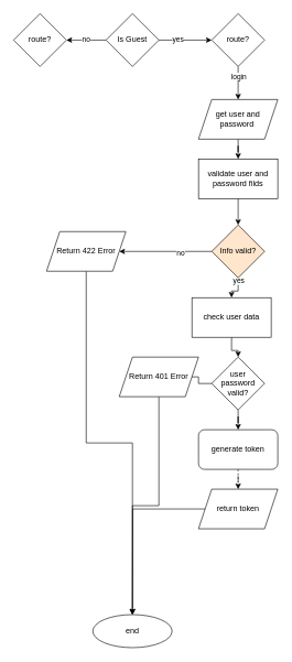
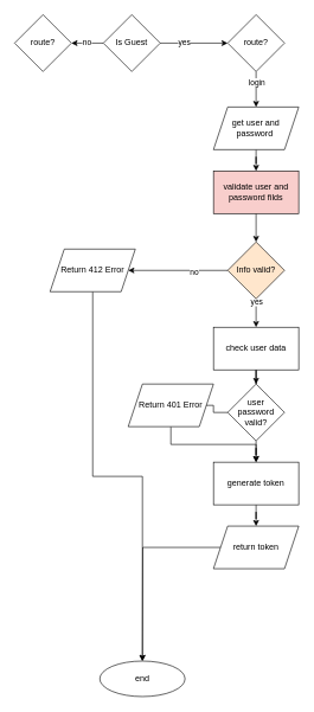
- <mxCell id="5" value="Is Guest" style="rhombus;whiteSpace=wrap;html=1;" vertex="1" parent="1"><mxGeometry x="160" y="20" width="80" height="80" as="geometry" /></mxCell>
+ <mxCell id="5" value="Is Guest" style="rhombus;whiteSpace=wrap;html=1;" vertex="1" parent="1"><mxGeometry x="145" y="20" width="80" height="80" as="geometry" /></mxCell>
- <mxCell id="10" value="validate user and password filds" style="rounded=0;whiteSpace=wrap;html=1;" vertex="1" parent="1"><mxGeometry x="300" y="240" width="120" height="60" as="geometry" /></mxCell>
+ <mxCell id="10" value="validate user and password filds" style="rounded=0;whiteSpace=wrap;html=1;fillColor=#f8cecc;" vertex="1" parent="1"><mxGeometry x="300" y="240" width="120" height="60" as="geometry" /></mxCell>
- <mxCell id="21" value="Return 422 Error" style="shape=parallelogram;perimeter=parallelogramPerimeter;whiteSpace=wrap;html=1;fixedSize=1;" vertex="1" parent="1"><mxGeometry x="70" y="350" width="120" height="60" as="geometry" /></mxCell>
+ <mxCell id="21" value="Return 412 Error" style="shape=parallelogram;perimeter=parallelogramPerimeter;whiteSpace=wrap;html=1;fixedSize=1;" vertex="1" parent="1"><mxGeometry x="70" y="350" width="120" height="60" as="geometry" /></mxCell>
- <mxCell id="23" value="check user data" style="whiteSpace=wrap;html=1;" vertex="1" parent="1"><mxGeometry x="290" y="450" width="120" height="60" as="geometry" /></mxCell>
+ <mxCell id="23" value="check user data" style="whiteSpace=wrap;html=1;" vertex="1" parent="1"><mxGeometry x="300" y="460" width="120" height="60" as="geometry" /></mxCell>
- <mxCell id="30" value="generate token" style="whiteSpace=wrap;html=1;rounded=1;" vertex="1" parent="1"><mxGeometry x="300" y="650" width="120" height="60" as="geometry" /></mxCell>
+ <mxCell id="30" value="generate token" style="whiteSpace=wrap;html=1;" vertex="1" parent="1"><mxGeometry x="300" y="650" width="120" height="60" as="geometry" /></mxCell>
- <mxCell id="27" style="edgeStyle=orthogonalEdgeStyle;rounded=0;orthogonalLoop=1;jettySize=auto;html=1;" edge="1" parent="1" source="28" target="16"><mxGeometry relative="1" as="geometry" /></mxCell>
+ <mxCell id="27" style="edgeStyle=orthogonalEdgeStyle;rounded=0;orthogonalLoop=1;jettySize=auto;html=1;" edge="1" parent="1" source="28" target="30"><mxGeometry relative="1" as="geometry" /></mxCell>
- <mxCell id="29" value="" style="edgeStyle=orthogonalEdgeStyle;rounded=0;orthogonalLoop=1;jettySize=auto;html=1;dashed=1;" edge="1" parent="1" source="30" target="32"><mxGeometry relative="1" as="geometry" /></mxCell>
+ <mxCell id="29" value="" style="edgeStyle=orthogonalEdgeStyle;rounded=0;orthogonalLoop=1;jettySize=auto;html=1;" edge="1" parent="1" source="30" target="32"><mxGeometry relative="1" as="geometry" /></mxCell>
